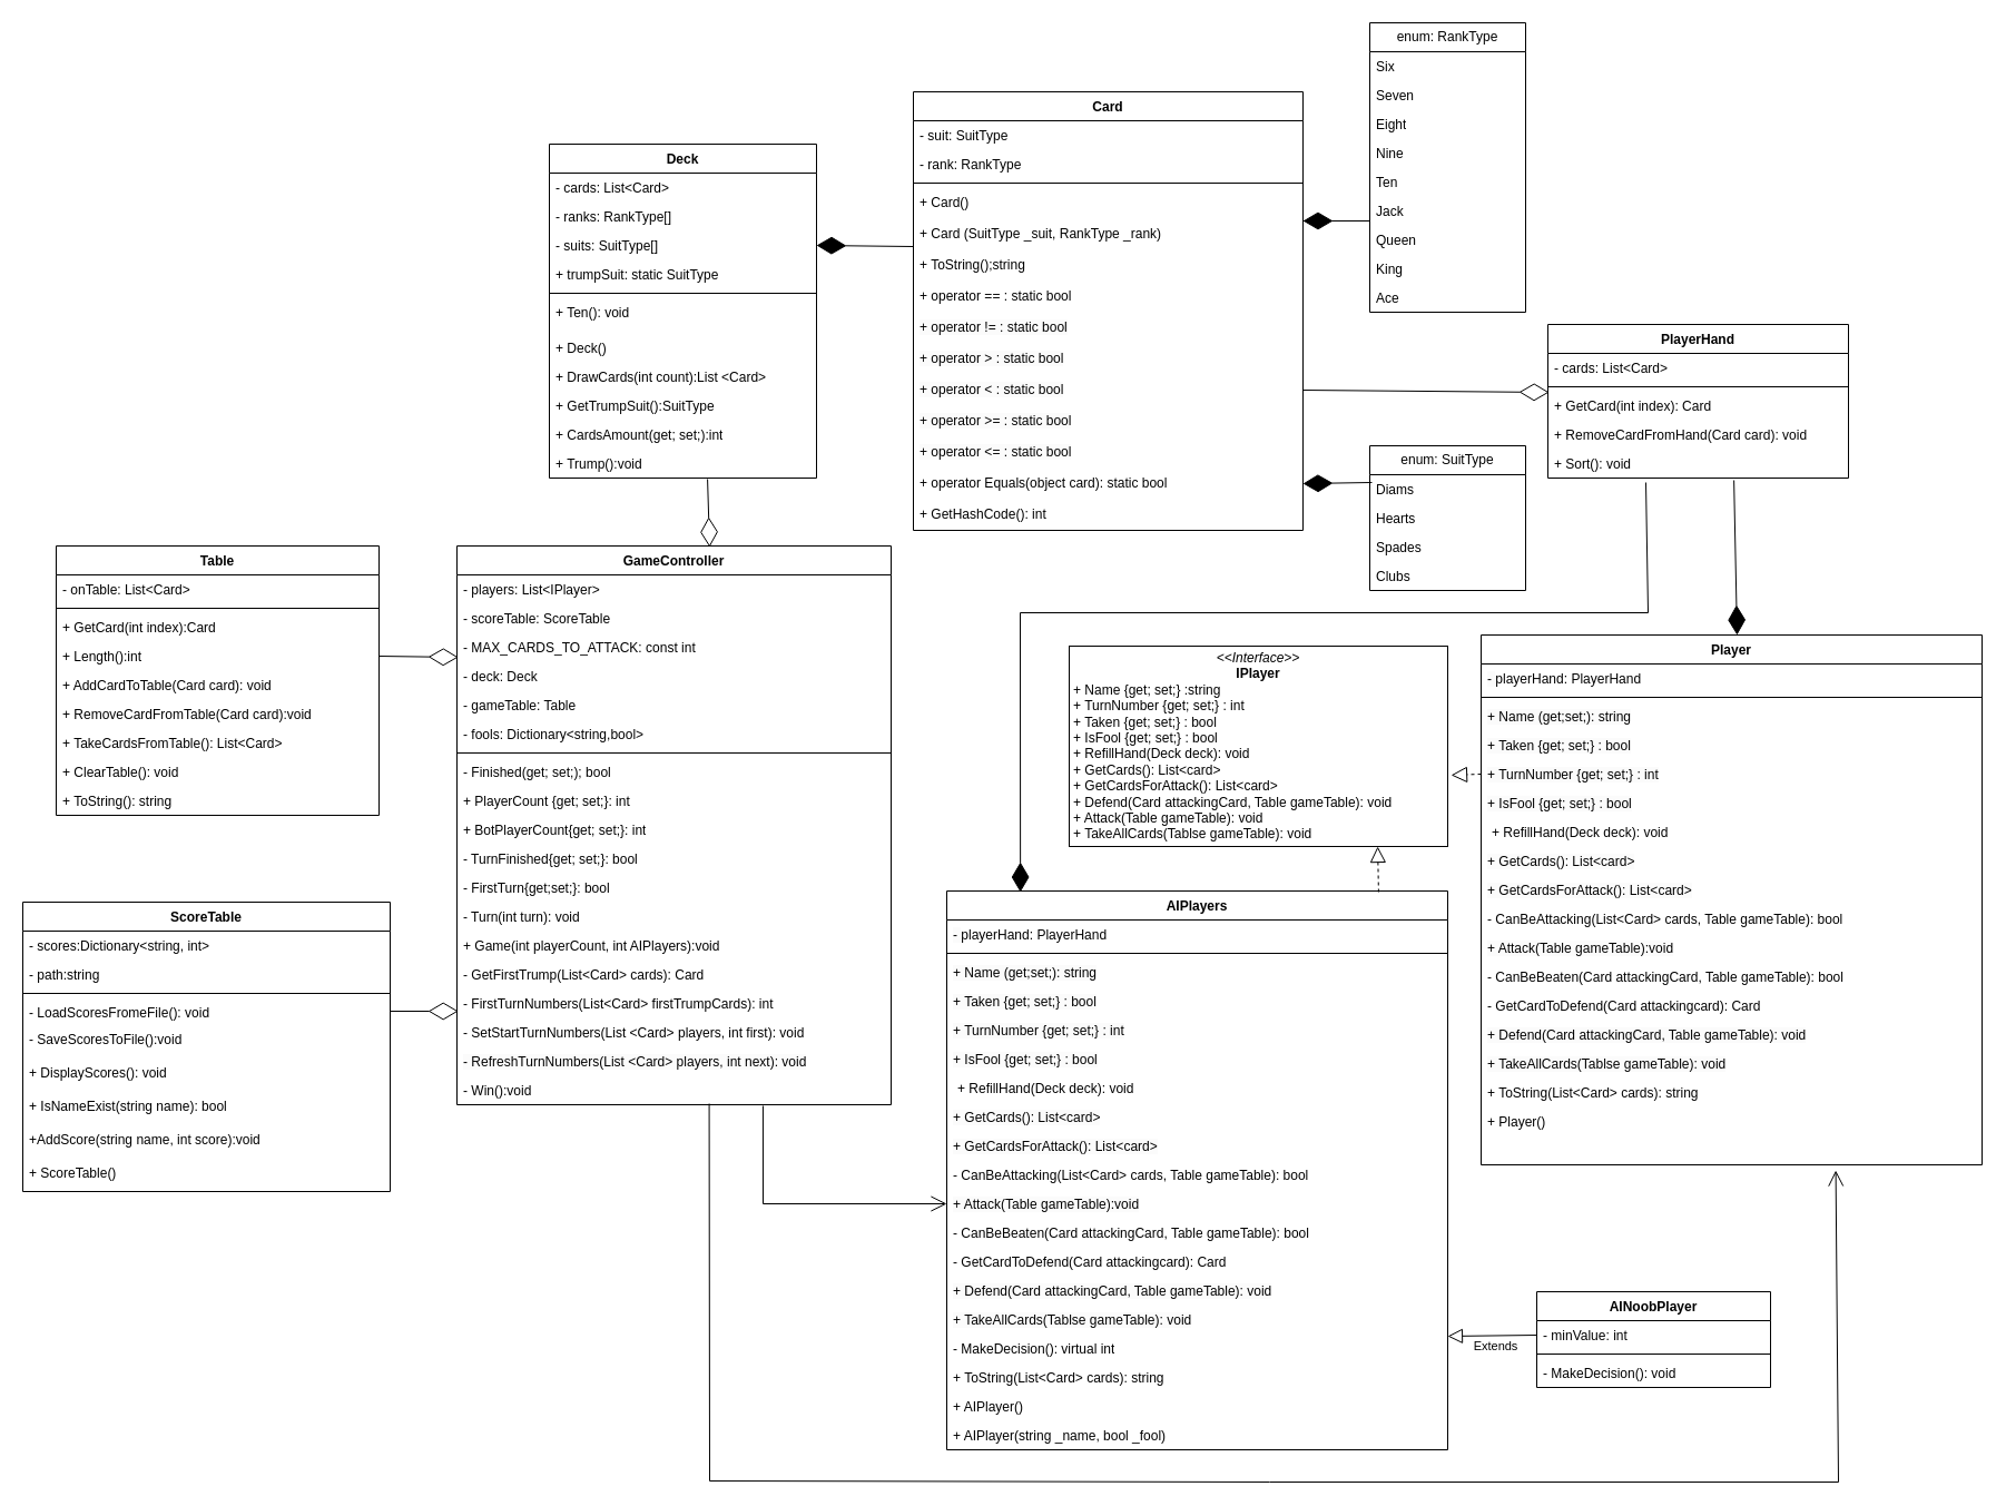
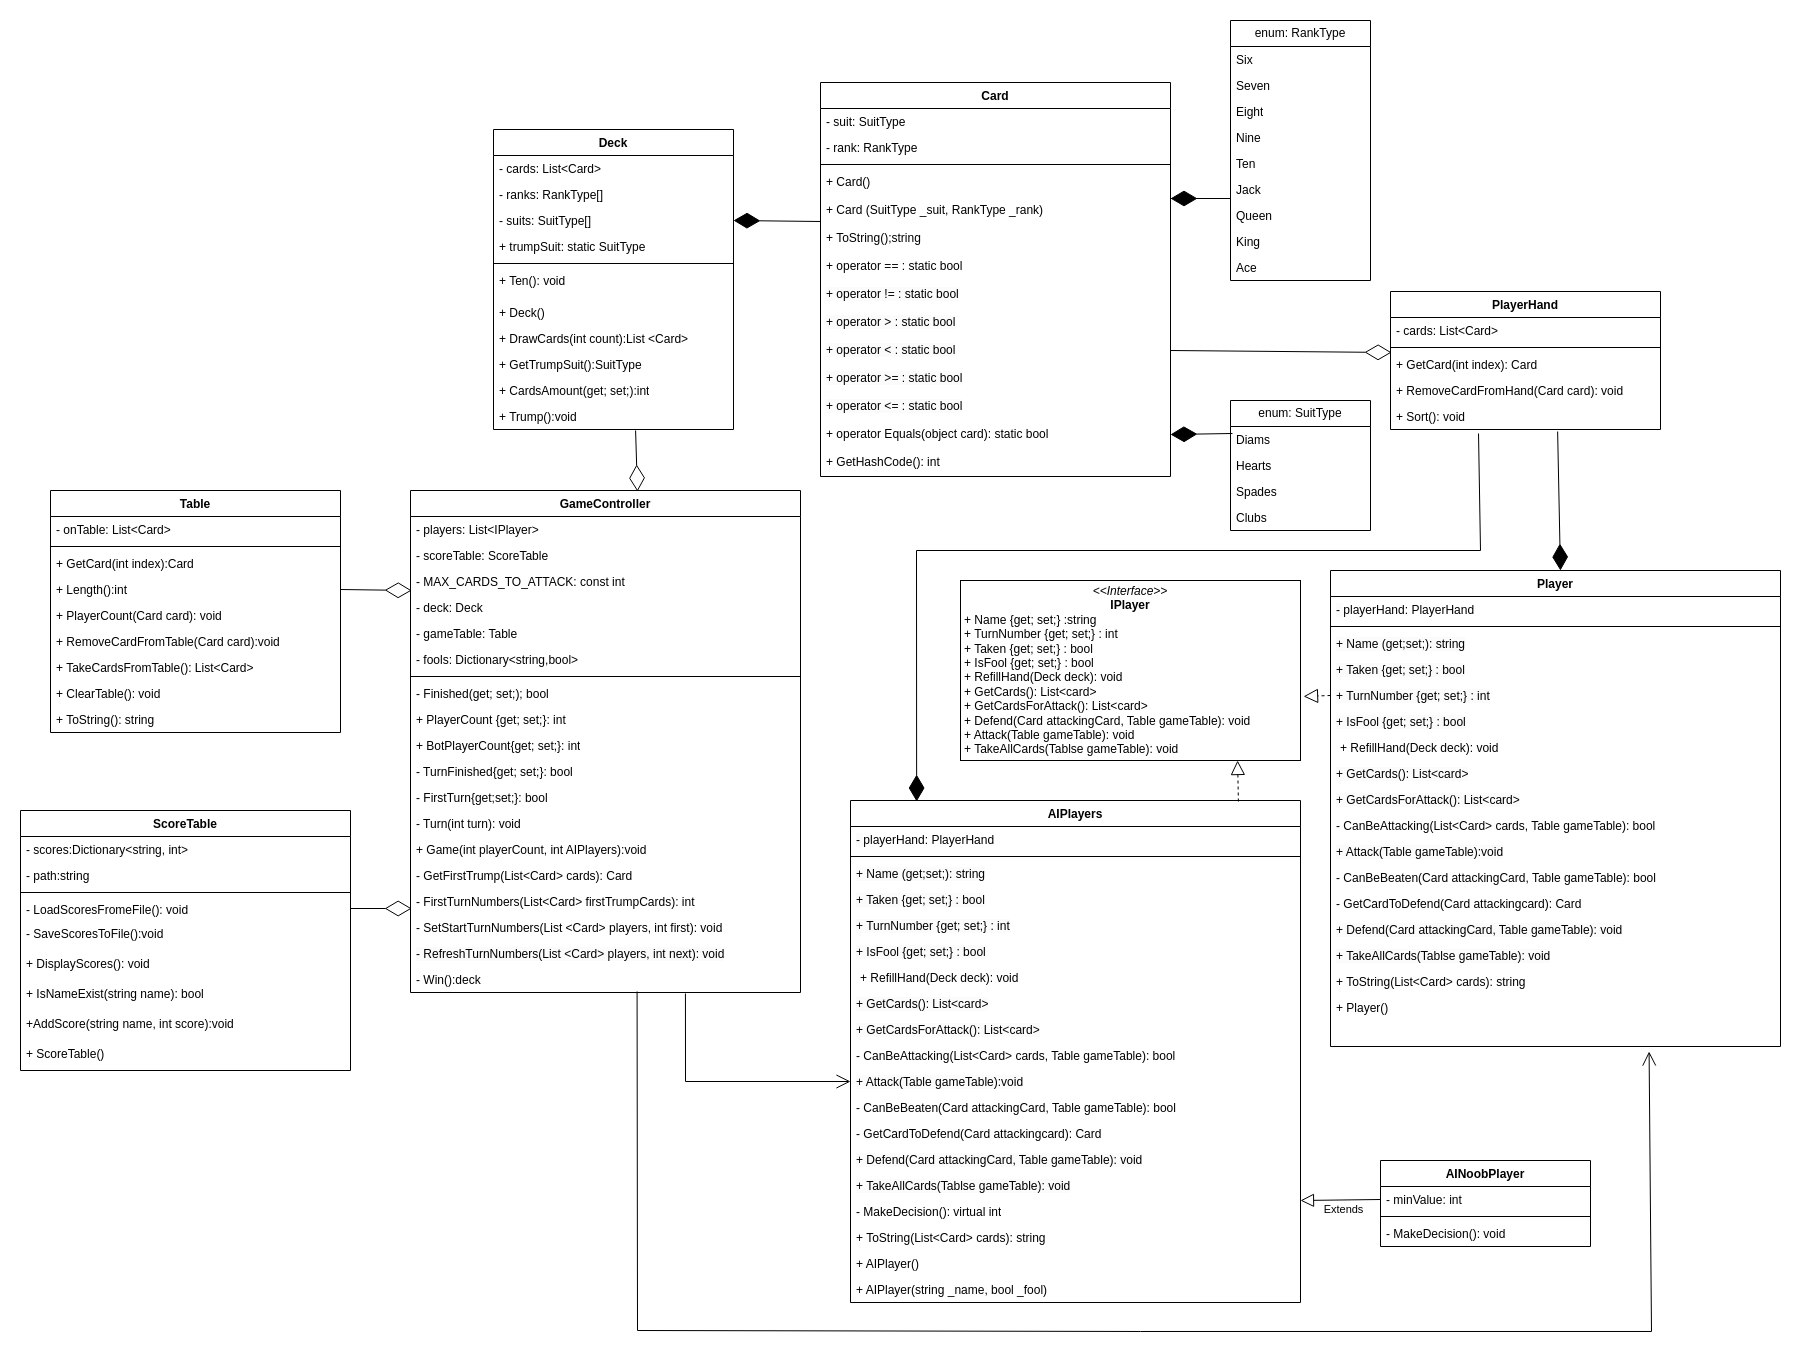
- <mxCell id="107" value="+ AddCardToTable(Card card): void" style="text;strokeColor=none;fillColor=none;align=left;verticalAlign=top;spacingLeft=4;spacingRight=4;overflow=hidden;rotatable=0;points=[[0,0.5],[1,0.5]];portConstraint=eastwest;whiteSpace=wrap;html=1;" parent="102" vertex="1"><mxGeometry y="112" width="290" height="26" as="geometry" /></mxCell>
+ <mxCell id="107" value="+ PlayerCount(Card card): void" style="text;strokeColor=none;fillColor=none;align=left;verticalAlign=top;spacingLeft=4;spacingRight=4;overflow=hidden;rotatable=0;points=[[0,0.5],[1,0.5]];portConstraint=eastwest;whiteSpace=wrap;html=1;" parent="102" vertex="1"><mxGeometry y="112" width="290" height="26" as="geometry" /></mxCell>
- <mxCell id="37" value="- Win():void" style="text;strokeColor=none;fillColor=none;align=left;verticalAlign=top;spacingLeft=4;spacingRight=4;overflow=hidden;rotatable=0;points=[[0,0.5],[1,0.5]];portConstraint=eastwest;whiteSpace=wrap;html=1;" parent="18" vertex="1"><mxGeometry y="476" width="390" height="26" as="geometry" /></mxCell>
+ <mxCell id="37" value="- Win():deck" style="text;strokeColor=none;fillColor=none;align=left;verticalAlign=top;spacingLeft=4;spacingRight=4;overflow=hidden;rotatable=0;points=[[0,0.5],[1,0.5]];portConstraint=eastwest;whiteSpace=wrap;html=1;" parent="18" vertex="1"><mxGeometry y="476" width="390" height="26" as="geometry" /></mxCell>
